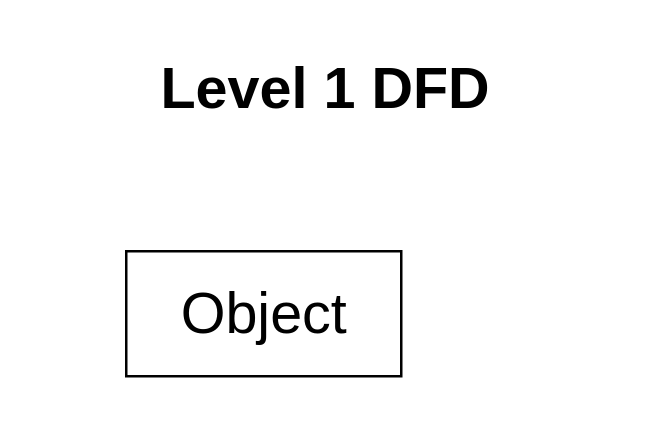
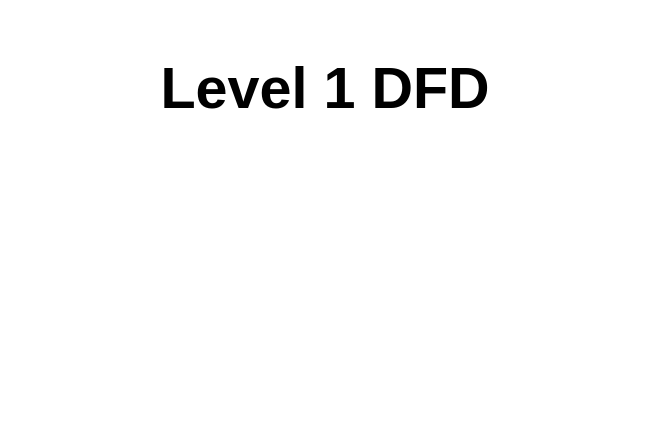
- <mxCell id="3" value="Object" style="html=1;fontSize=23;" vertex="1" parent="1"><mxGeometry x="50" y="100" width="110" height="50" as="geometry" /></mxCell>
